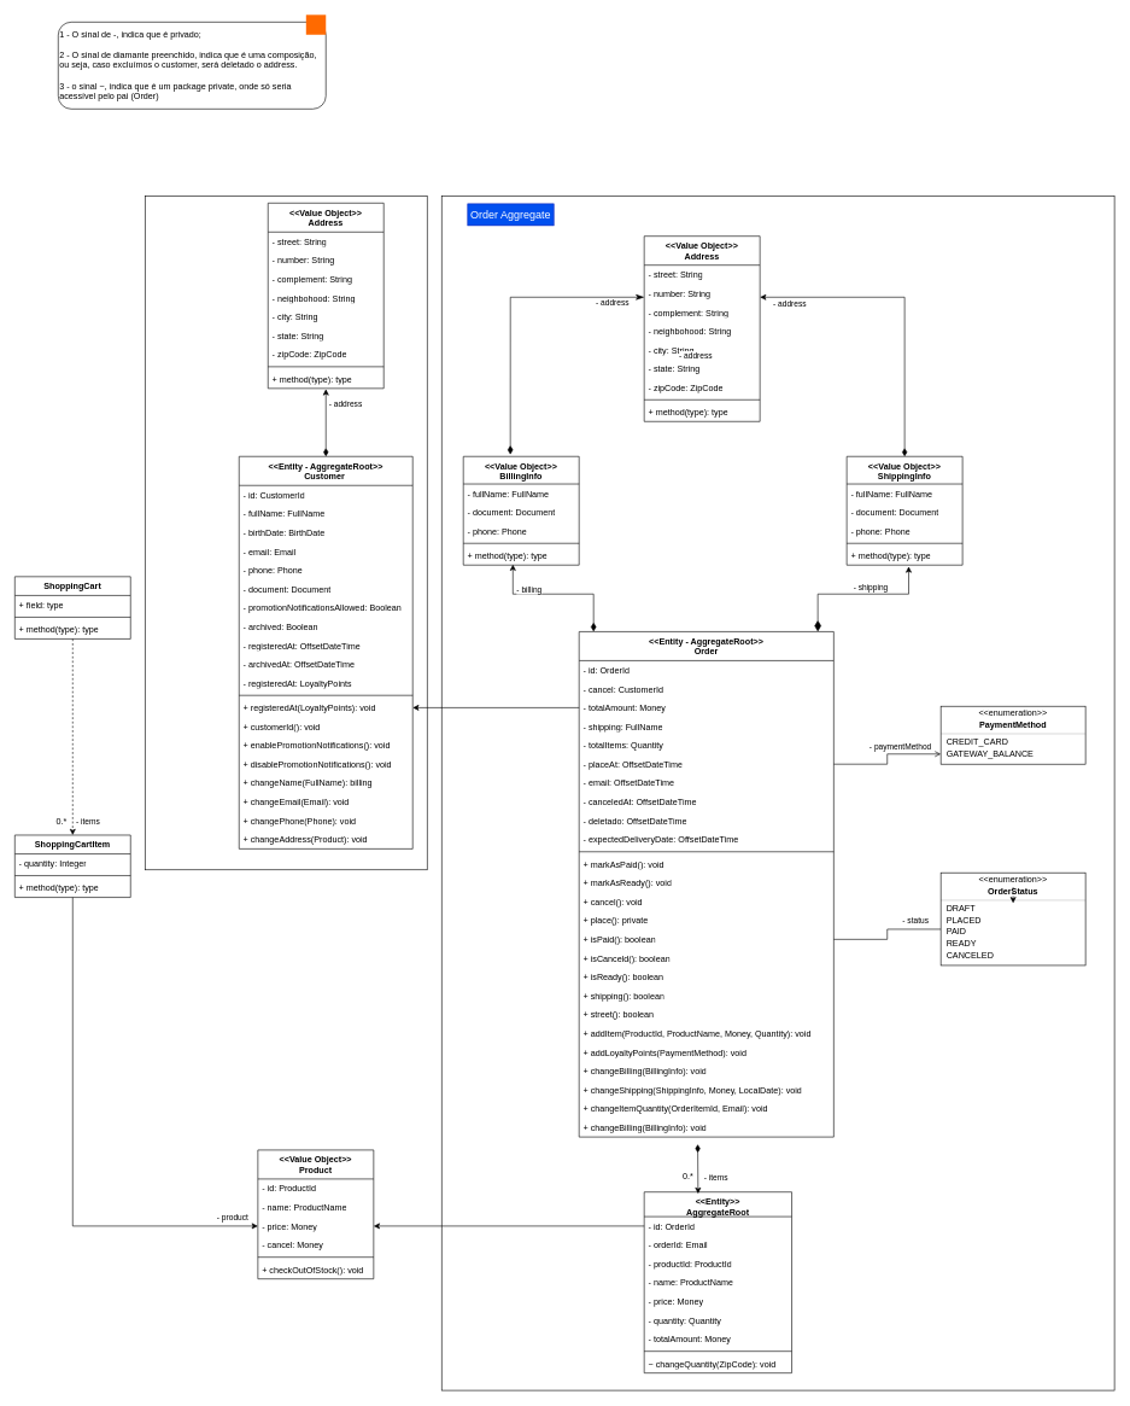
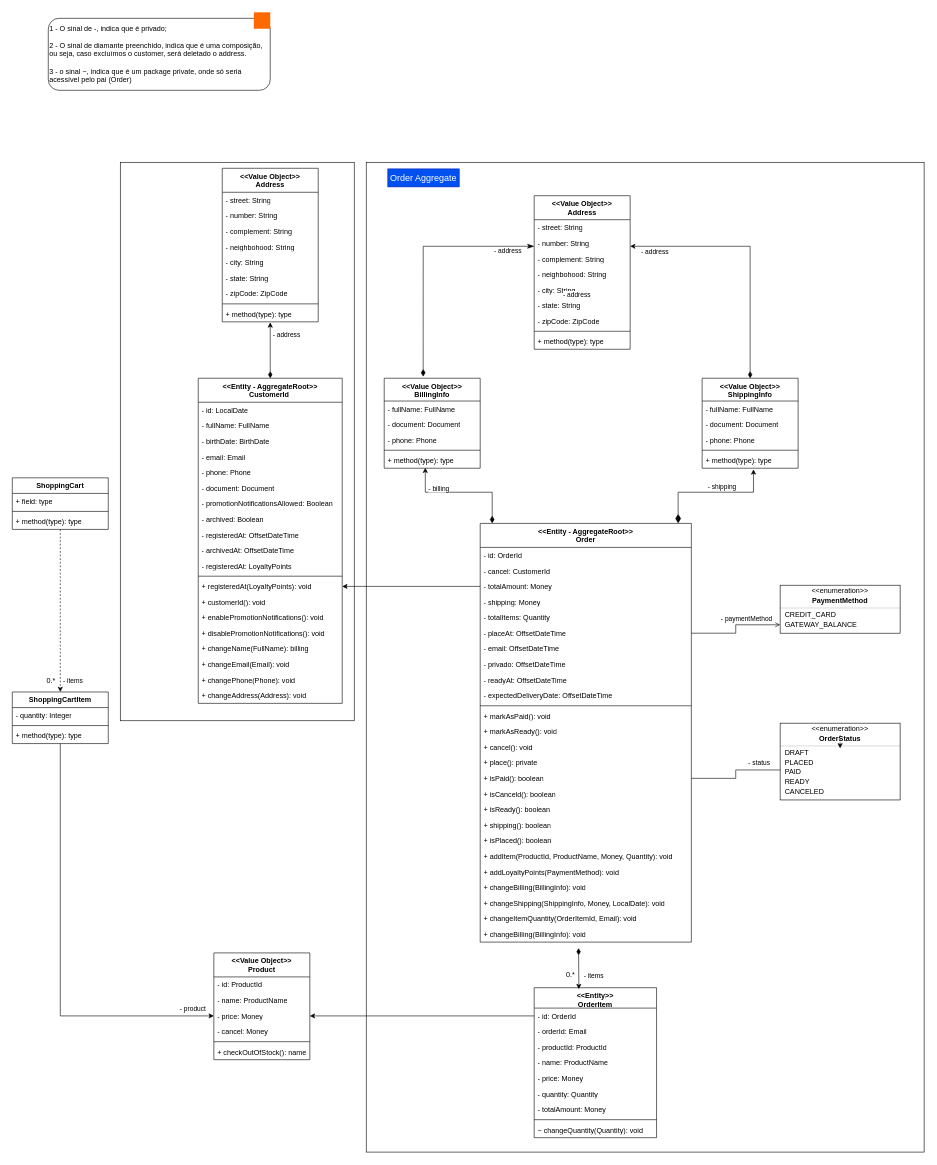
- <mxCell id="8" value="&lt;div&gt;&amp;lt;&amp;lt;Entity - AggregateRoot&amp;gt;&amp;gt;&lt;span style=&quot;background-color: transparent; color: light-dark(rgb(0, 0, 0), rgb(255, 255, 255));&quot;&gt;&lt;/span&gt;&lt;/div&gt;&lt;div&gt;&lt;span style=&quot;background-color: transparent; color: light-dark(rgb(0, 0, 0), rgb(255, 255, 255));&quot;&gt;Customer&amp;nbsp;&lt;/span&gt;&lt;/div&gt;" style="swimlane;fontStyle=1;align=center;verticalAlign=top;childLayout=stackLayout;horizontal=1;startSize=40;horizontalStack=0;resizeParent=1;resizeParentMax=0;resizeLast=0;collapsible=1;marginBottom=0;whiteSpace=wrap;html=1;" parent="1" vertex="1"><mxGeometry x="330" y="630" width="240" height="542" as="geometry" /></mxCell>
+ <mxCell id="8" value="&lt;div&gt;&amp;lt;&amp;lt;Entity - AggregateRoot&amp;gt;&amp;gt;&lt;span style=&quot;background-color: transparent; color: light-dark(rgb(0, 0, 0), rgb(255, 255, 255));&quot;&gt;&lt;/span&gt;&lt;/div&gt;&lt;div&gt;&lt;span style=&quot;background-color: transparent; color: light-dark(rgb(0, 0, 0), rgb(255, 255, 255));&quot;&gt;CustomerId&amp;nbsp;&lt;/span&gt;&lt;/div&gt;" style="swimlane;fontStyle=1;align=center;verticalAlign=top;childLayout=stackLayout;horizontal=1;startSize=40;horizontalStack=0;resizeParent=1;resizeParentMax=0;resizeLast=0;collapsible=1;marginBottom=0;whiteSpace=wrap;html=1;" parent="1" vertex="1"><mxGeometry x="330" y="630" width="240" height="542" as="geometry" /></mxCell>
- <mxCell id="9" value="- id: CustomerId" style="text;strokeColor=none;fillColor=none;align=left;verticalAlign=top;spacingLeft=4;spacingRight=4;overflow=hidden;rotatable=0;points=[[0,0.5],[1,0.5]];portConstraint=eastwest;whiteSpace=wrap;html=1;" parent="8" vertex="1"><mxGeometry y="40" width="240" height="26" as="geometry" /></mxCell>
+ <mxCell id="9" value="- id: LocalDate" style="text;strokeColor=none;fillColor=none;align=left;verticalAlign=top;spacingLeft=4;spacingRight=4;overflow=hidden;rotatable=0;points=[[0,0.5],[1,0.5]];portConstraint=eastwest;whiteSpace=wrap;html=1;" parent="8" vertex="1"><mxGeometry y="40" width="240" height="26" as="geometry" /></mxCell>
- <mxCell id="33" value="- shipping: FullName" style="text;strokeColor=none;fillColor=none;align=left;verticalAlign=top;spacingLeft=4;spacingRight=4;overflow=hidden;rotatable=0;points=[[0,0.5],[1,0.5]];portConstraint=eastwest;whiteSpace=wrap;html=1;" vertex="1" parent="29"><mxGeometry y="118" width="352" height="26" as="geometry" /></mxCell>
+ <mxCell id="33" value="- shipping: Money" style="text;strokeColor=none;fillColor=none;align=left;verticalAlign=top;spacingLeft=4;spacingRight=4;overflow=hidden;rotatable=0;points=[[0,0.5],[1,0.5]];portConstraint=eastwest;whiteSpace=wrap;html=1;" vertex="1" parent="29"><mxGeometry y="118" width="352" height="26" as="geometry" /></mxCell>
- <mxCell id="37" value="- canceledAt: OffsetDateTime" style="text;strokeColor=none;fillColor=none;align=left;verticalAlign=top;spacingLeft=4;spacingRight=4;overflow=hidden;rotatable=0;points=[[0,0.5],[1,0.5]];portConstraint=eastwest;whiteSpace=wrap;html=1;" vertex="1" parent="29"><mxGeometry y="222" width="352" height="26" as="geometry" /></mxCell>
+ <mxCell id="37" value="- privado: OffsetDateTime" style="text;strokeColor=none;fillColor=none;align=left;verticalAlign=top;spacingLeft=4;spacingRight=4;overflow=hidden;rotatable=0;points=[[0,0.5],[1,0.5]];portConstraint=eastwest;whiteSpace=wrap;html=1;" vertex="1" parent="29"><mxGeometry y="222" width="352" height="26" as="geometry" /></mxCell>
- <mxCell id="38" value="- deletado: OffsetDateTime" style="text;strokeColor=none;fillColor=none;align=left;verticalAlign=top;spacingLeft=4;spacingRight=4;overflow=hidden;rotatable=0;points=[[0,0.5],[1,0.5]];portConstraint=eastwest;whiteSpace=wrap;html=1;" vertex="1" parent="29"><mxGeometry y="248" width="352" height="26" as="geometry" /></mxCell>
+ <mxCell id="38" value="- readyAt: OffsetDateTime" style="text;strokeColor=none;fillColor=none;align=left;verticalAlign=top;spacingLeft=4;spacingRight=4;overflow=hidden;rotatable=0;points=[[0,0.5],[1,0.5]];portConstraint=eastwest;whiteSpace=wrap;html=1;" vertex="1" parent="29"><mxGeometry y="248" width="352" height="26" as="geometry" /></mxCell>
- <mxCell id="28" value="+ changeAddress(Product): void" style="text;strokeColor=none;fillColor=none;align=left;verticalAlign=top;spacingLeft=4;spacingRight=4;overflow=hidden;rotatable=0;points=[[0,0.5],[1,0.5]];portConstraint=eastwest;whiteSpace=wrap;html=1;" parent="8" vertex="1"><mxGeometry y="516" width="240" height="26" as="geometry" /></mxCell>
+ <mxCell id="28" value="+ changeAddress(Address): void" style="text;strokeColor=none;fillColor=none;align=left;verticalAlign=top;spacingLeft=4;spacingRight=4;overflow=hidden;rotatable=0;points=[[0,0.5],[1,0.5]];portConstraint=eastwest;whiteSpace=wrap;html=1;" parent="8" vertex="1"><mxGeometry y="516" width="240" height="26" as="geometry" /></mxCell>
- <mxCell id="49" value="+ street(): boolean" style="text;strokeColor=none;fillColor=none;align=left;verticalAlign=top;spacingLeft=4;spacingRight=4;overflow=hidden;rotatable=0;points=[[0,0.5],[1,0.5]];portConstraint=eastwest;whiteSpace=wrap;html=1;" vertex="1" parent="29"><mxGeometry y="516" width="352" height="26" as="geometry" /></mxCell>
+ <mxCell id="49" value="+ isPlaced(): boolean" style="text;strokeColor=none;fillColor=none;align=left;verticalAlign=top;spacingLeft=4;spacingRight=4;overflow=hidden;rotatable=0;points=[[0,0.5],[1,0.5]];portConstraint=eastwest;whiteSpace=wrap;html=1;" vertex="1" parent="29"><mxGeometry y="516" width="352" height="26" as="geometry" /></mxCell>
- <mxCell id="80" value="&amp;lt;&amp;lt;Entity&amp;gt;&amp;gt;&lt;br&gt;AggregateRoot" style="swimlane;fontStyle=1;align=center;verticalAlign=top;childLayout=stackLayout;horizontal=1;startSize=34;horizontalStack=0;resizeParent=1;resizeParentMax=0;resizeLast=0;collapsible=1;marginBottom=0;whiteSpace=wrap;html=1;" parent="1" vertex="1"><mxGeometry x="890" y="1646" width="204" height="250" as="geometry" /></mxCell>
+ <mxCell id="80" value="&amp;lt;&amp;lt;Entity&amp;gt;&amp;gt;&lt;br&gt;OrderItem" style="swimlane;fontStyle=1;align=center;verticalAlign=top;childLayout=stackLayout;horizontal=1;startSize=34;horizontalStack=0;resizeParent=1;resizeParentMax=0;resizeLast=0;collapsible=1;marginBottom=0;whiteSpace=wrap;html=1;" parent="1" vertex="1"><mxGeometry x="890" y="1646" width="204" height="250" as="geometry" /></mxCell>
- <mxCell id="78" value="+ checkOutOfStock(): void" style="text;strokeColor=none;fillColor=none;align=left;verticalAlign=top;spacingLeft=4;spacingRight=4;overflow=hidden;rotatable=0;points=[[0,0.5],[1,0.5]];portConstraint=eastwest;whiteSpace=wrap;html=1;" parent="72" vertex="1"><mxGeometry y="152" width="160" height="26" as="geometry" /></mxCell>
+ <mxCell id="78" value="+ checkOutOfStock(): name" style="text;strokeColor=none;fillColor=none;align=left;verticalAlign=top;spacingLeft=4;spacingRight=4;overflow=hidden;rotatable=0;points=[[0,0.5],[1,0.5]];portConstraint=eastwest;whiteSpace=wrap;html=1;" parent="72" vertex="1"><mxGeometry y="152" width="160" height="26" as="geometry" /></mxCell>
- <mxCell id="89" value="~ changeQuantity(ZipCode): void" style="text;strokeColor=none;fillColor=none;align=left;verticalAlign=top;spacingLeft=4;spacingRight=4;overflow=hidden;rotatable=0;points=[[0,0.5],[1,0.5]];portConstraint=eastwest;whiteSpace=wrap;html=1;" parent="80" vertex="1"><mxGeometry y="224" width="204" height="26" as="geometry" /></mxCell>
+ <mxCell id="89" value="~ changeQuantity(Quantity): void" style="text;strokeColor=none;fillColor=none;align=left;verticalAlign=top;spacingLeft=4;spacingRight=4;overflow=hidden;rotatable=0;points=[[0,0.5],[1,0.5]];portConstraint=eastwest;whiteSpace=wrap;html=1;" parent="80" vertex="1"><mxGeometry y="224" width="204" height="26" as="geometry" /></mxCell>
